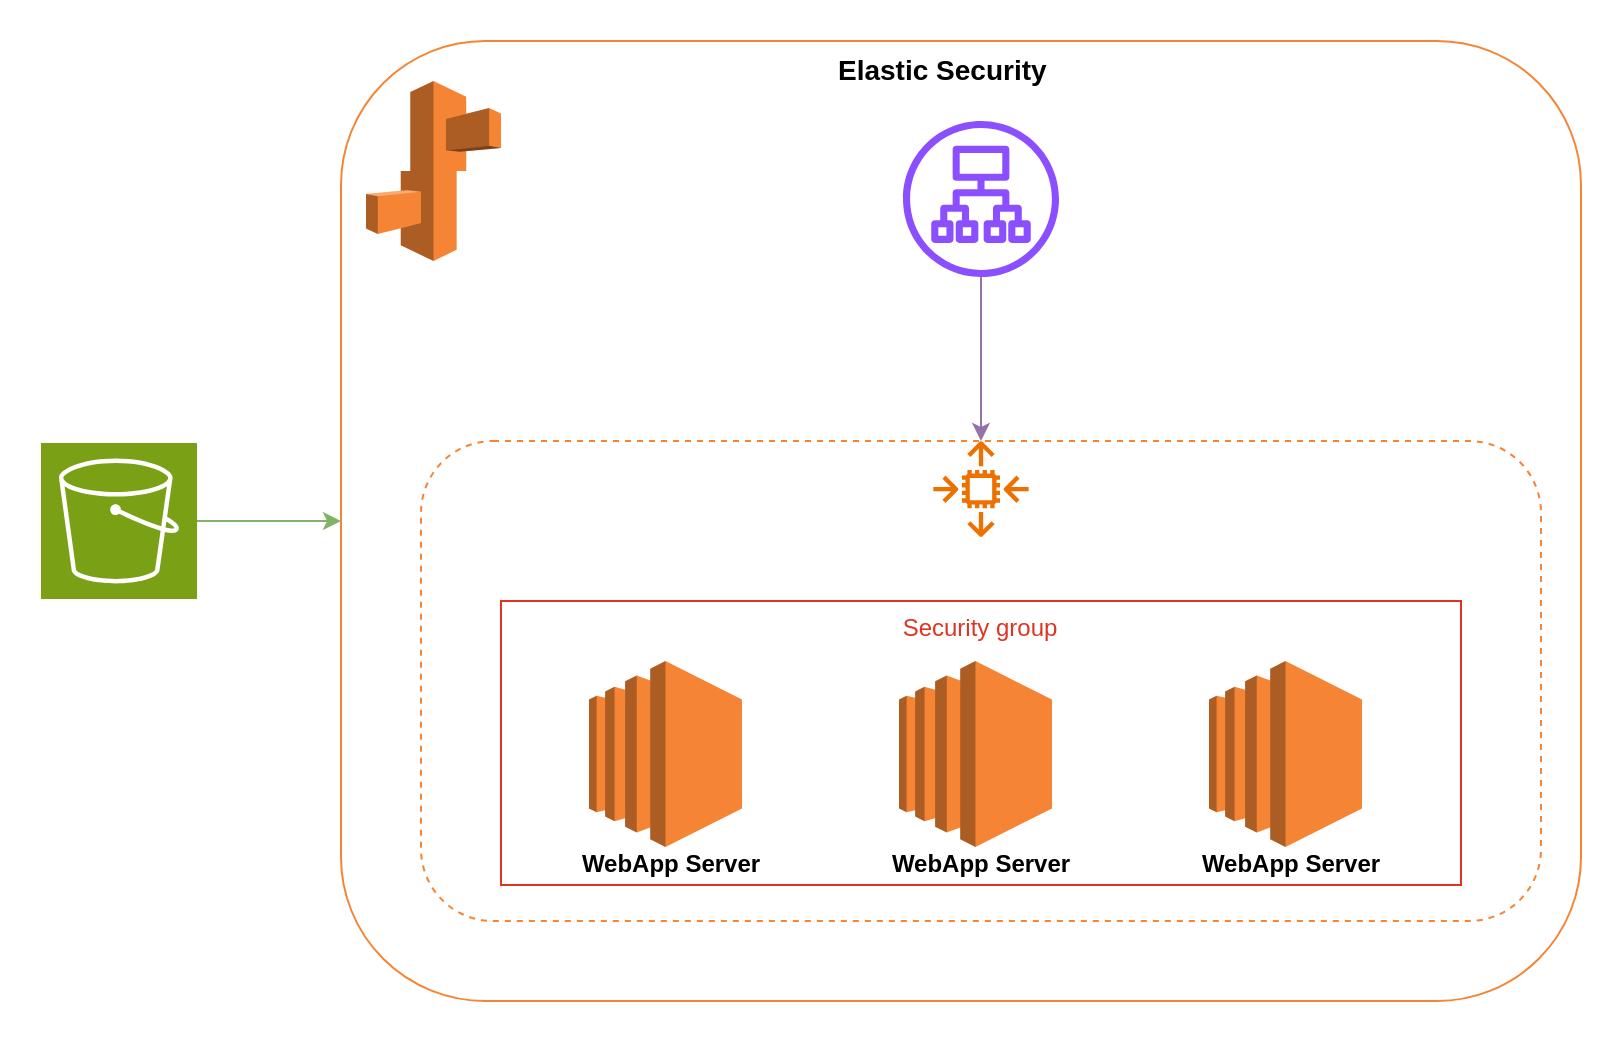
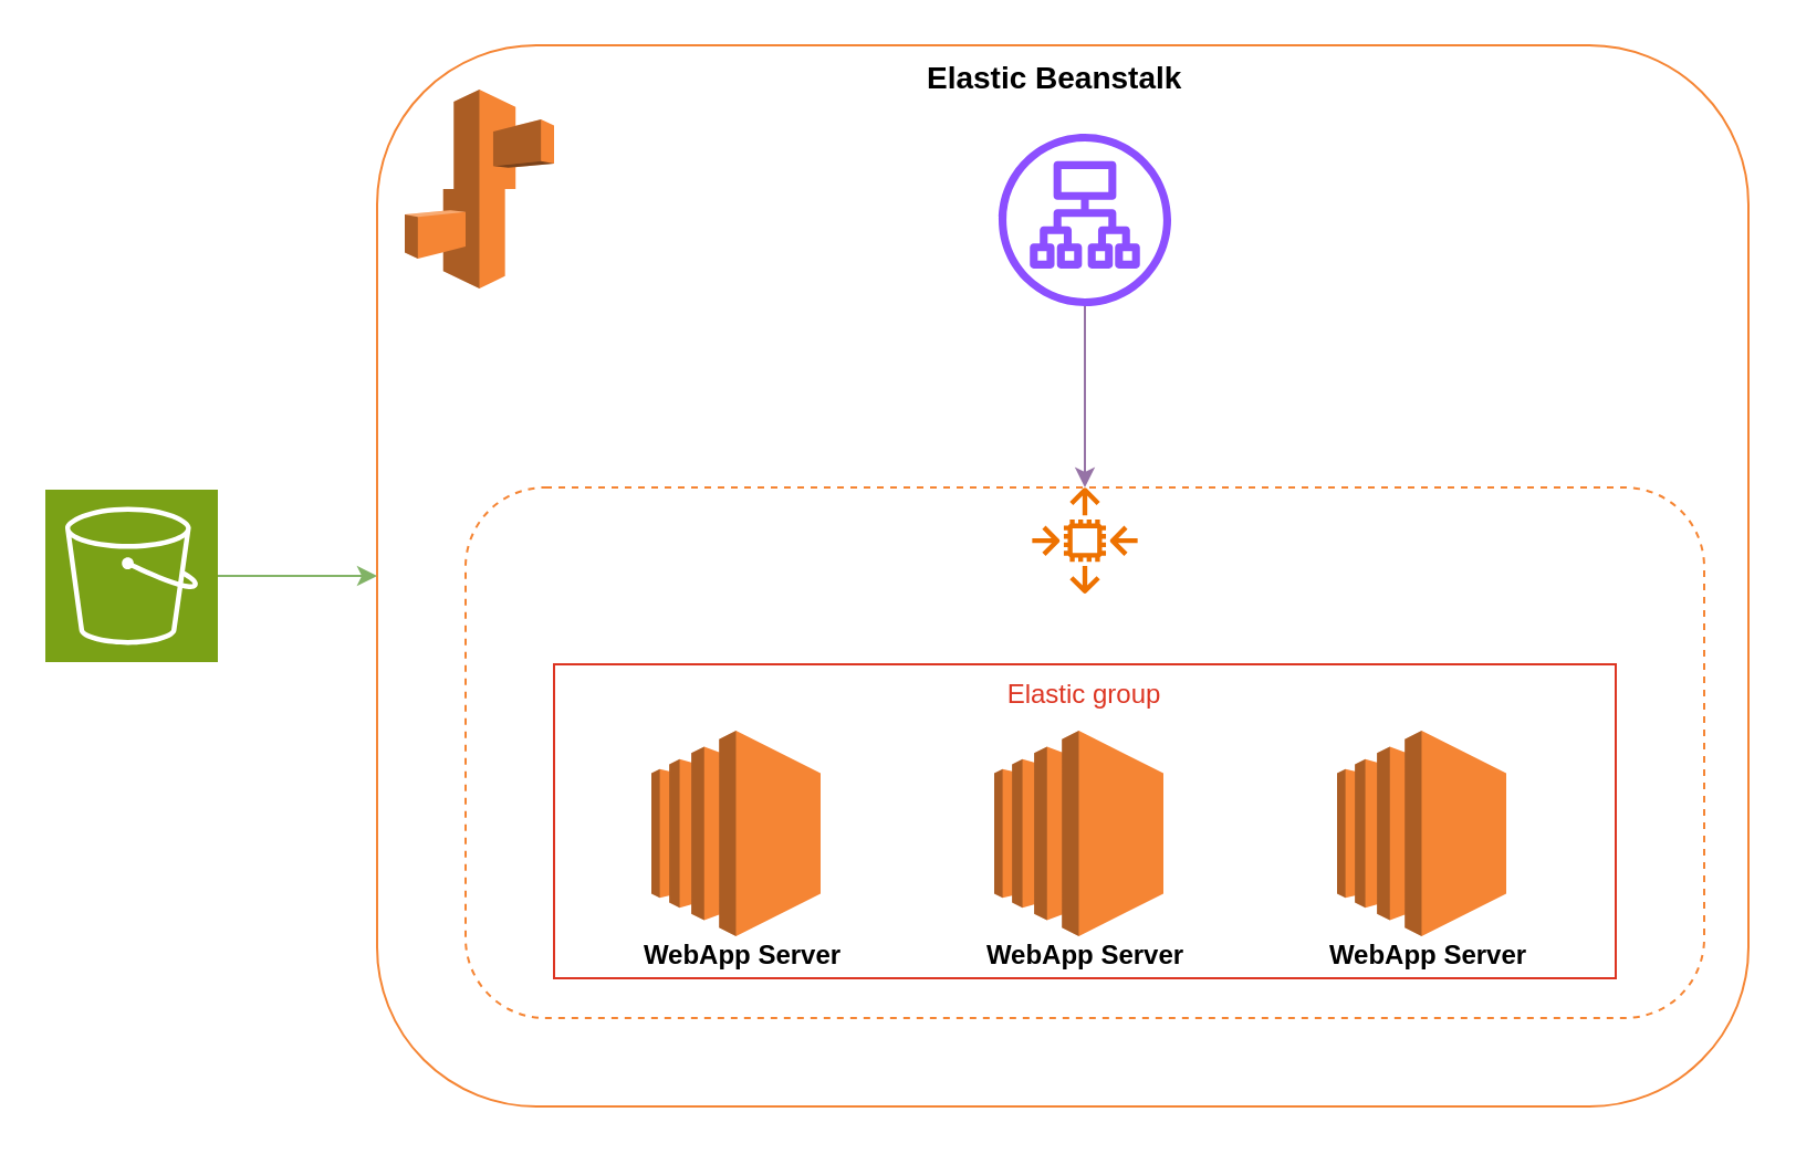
- <mxCell id="17" value="&lt;font style=&quot;font-size: 14px;&quot;&gt;Elastic Security&lt;/font&gt;" style="text;html=1;align=left;verticalAlign=middle;whiteSpace=wrap;rounded=0;fontStyle=1" vertex="1" parent="1"><mxGeometry x="417.25" y="20" width="140" height="30" as="geometry" /></mxCell>
+ <mxCell id="17" value="&lt;font style=&quot;font-size: 14px;&quot;&gt;Elastic Beanstalk&lt;/font&gt;" style="text;html=1;align=left;verticalAlign=middle;whiteSpace=wrap;rounded=0;fontStyle=1" vertex="1" parent="1"><mxGeometry x="417.25" y="20" width="140" height="30" as="geometry" /></mxCell>
- <mxCell id="10" value="Security group" style="fillColor=none;strokeColor=#DD3522;verticalAlign=top;fontStyle=0;fontColor=#DD3522;whiteSpace=wrap;html=1;" vertex="1" parent="1"><mxGeometry x="250" y="300" width="480" height="142" as="geometry" /></mxCell>
+ <mxCell id="10" value="Elastic group" style="fillColor=none;strokeColor=#DD3522;verticalAlign=top;fontStyle=0;fontColor=#DD3522;whiteSpace=wrap;html=1;" vertex="1" parent="1"><mxGeometry x="250" y="300" width="480" height="142" as="geometry" /></mxCell>
